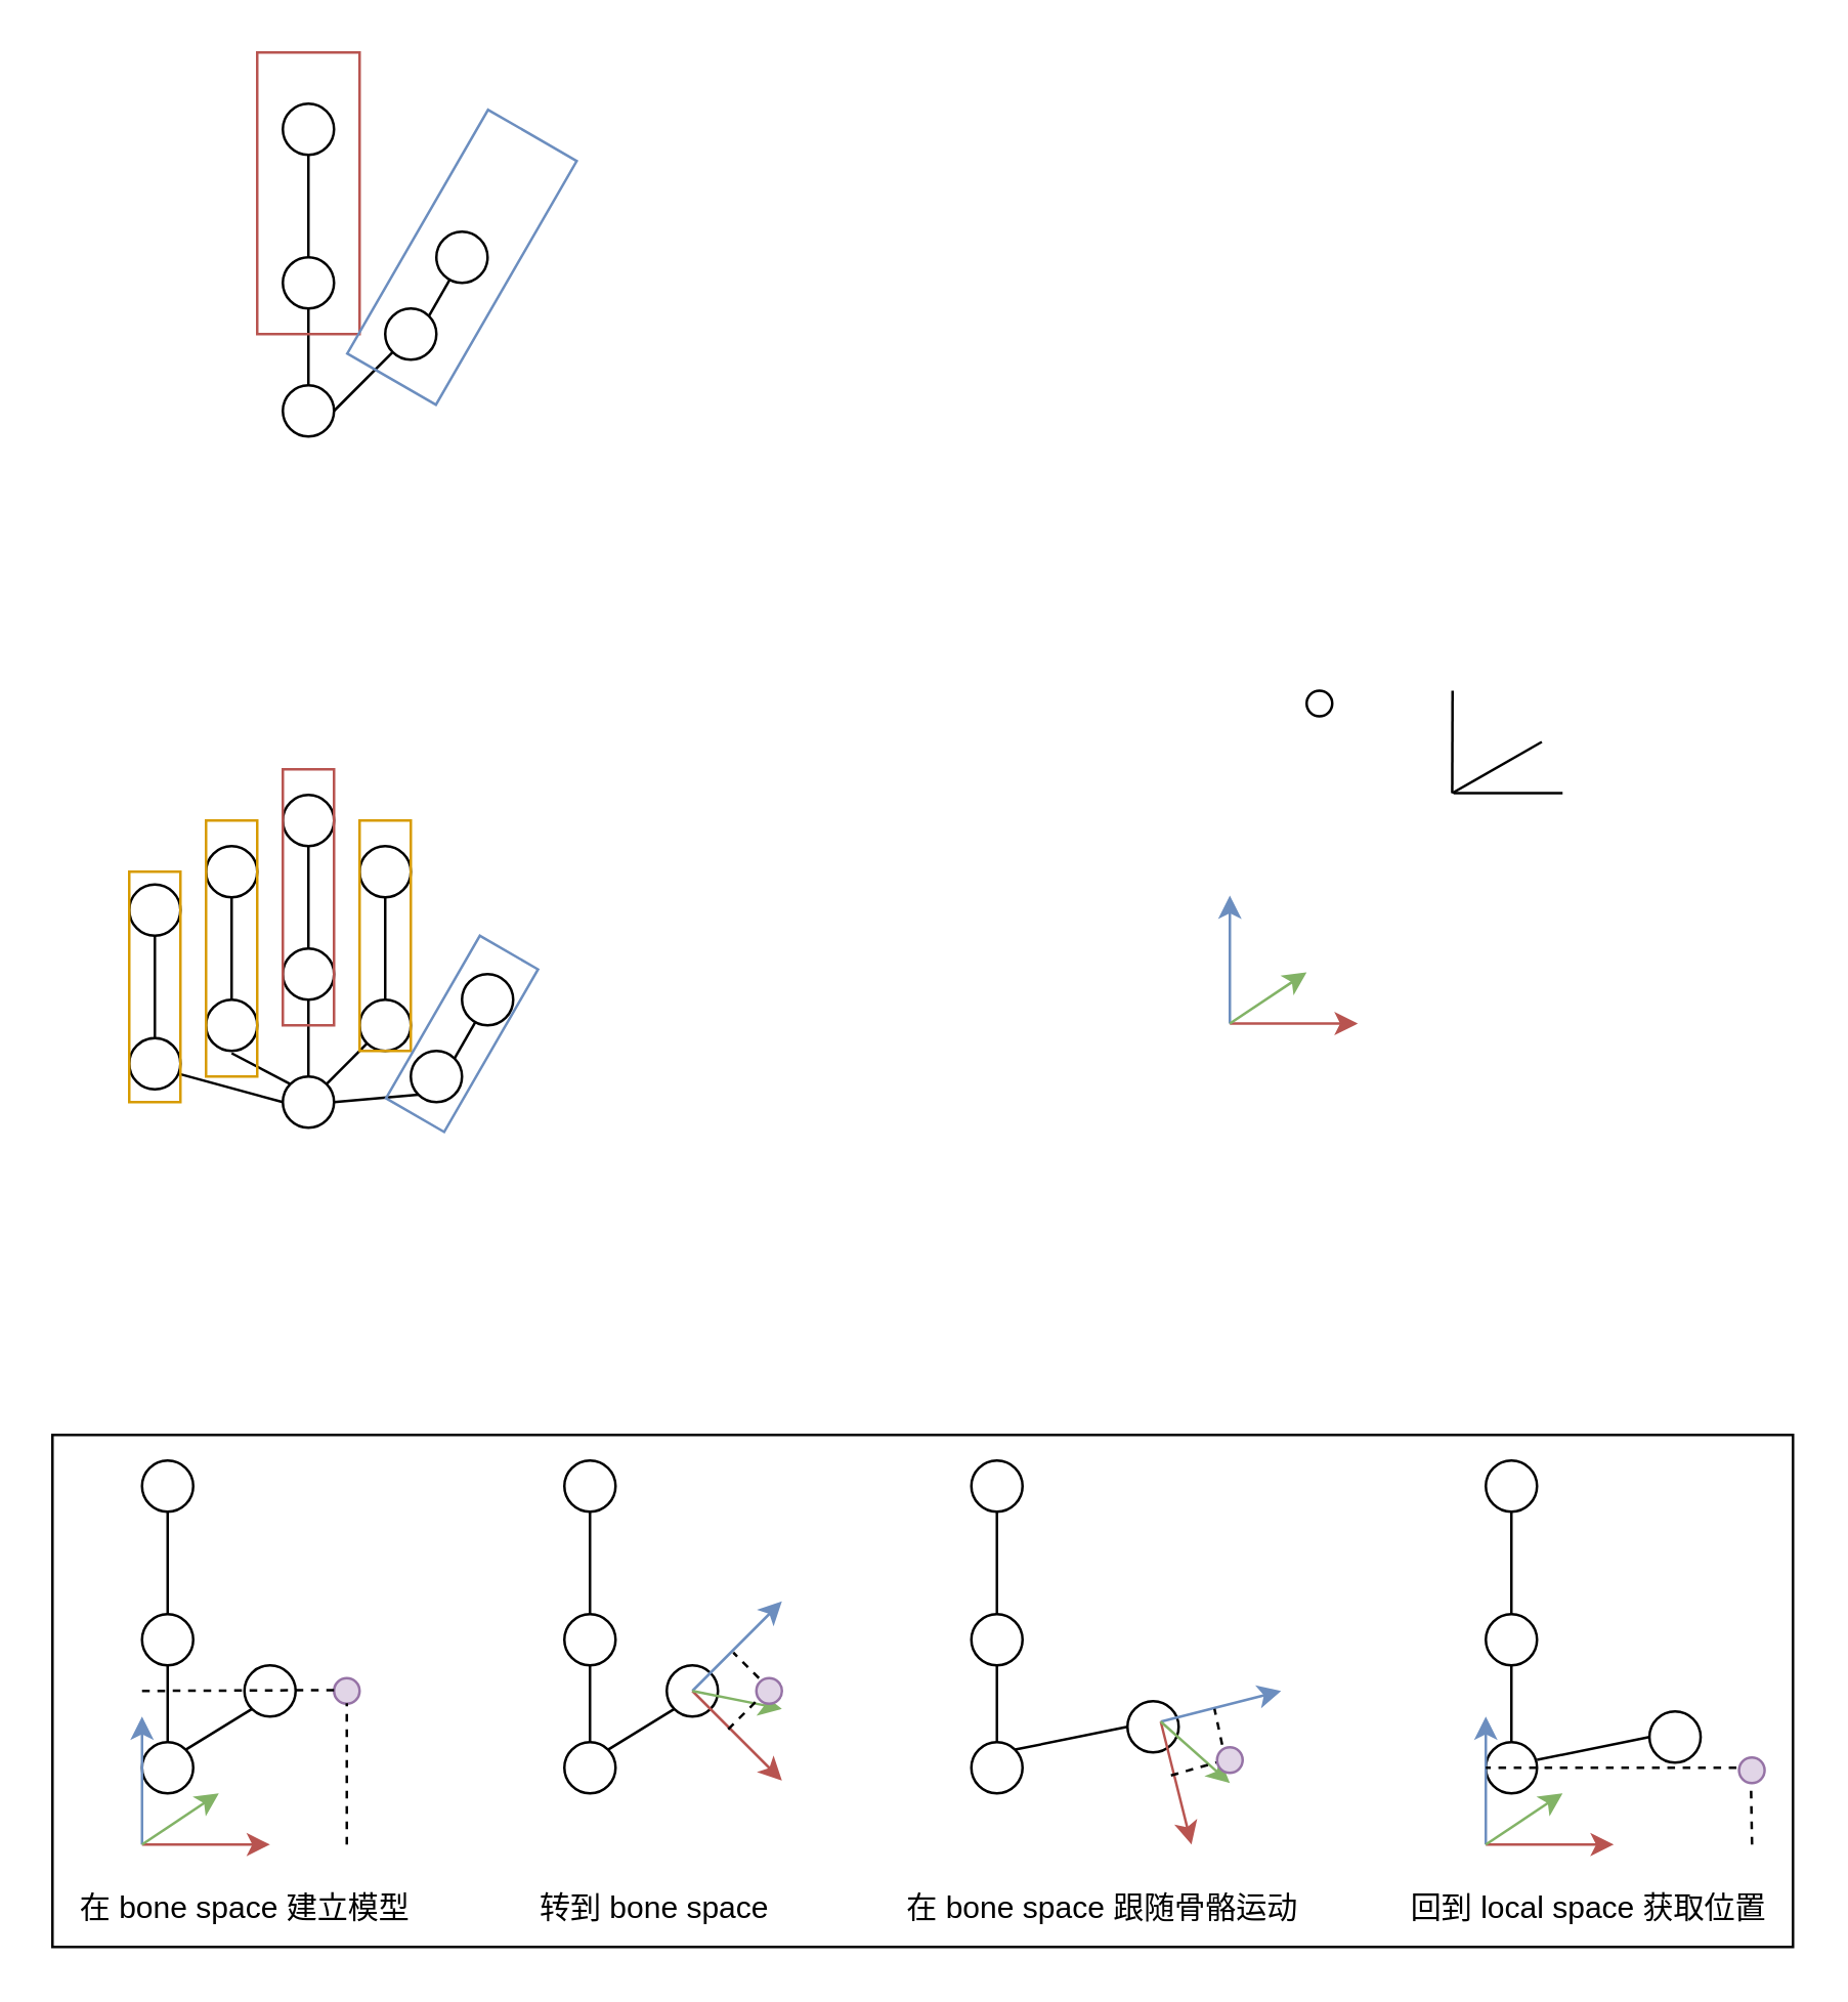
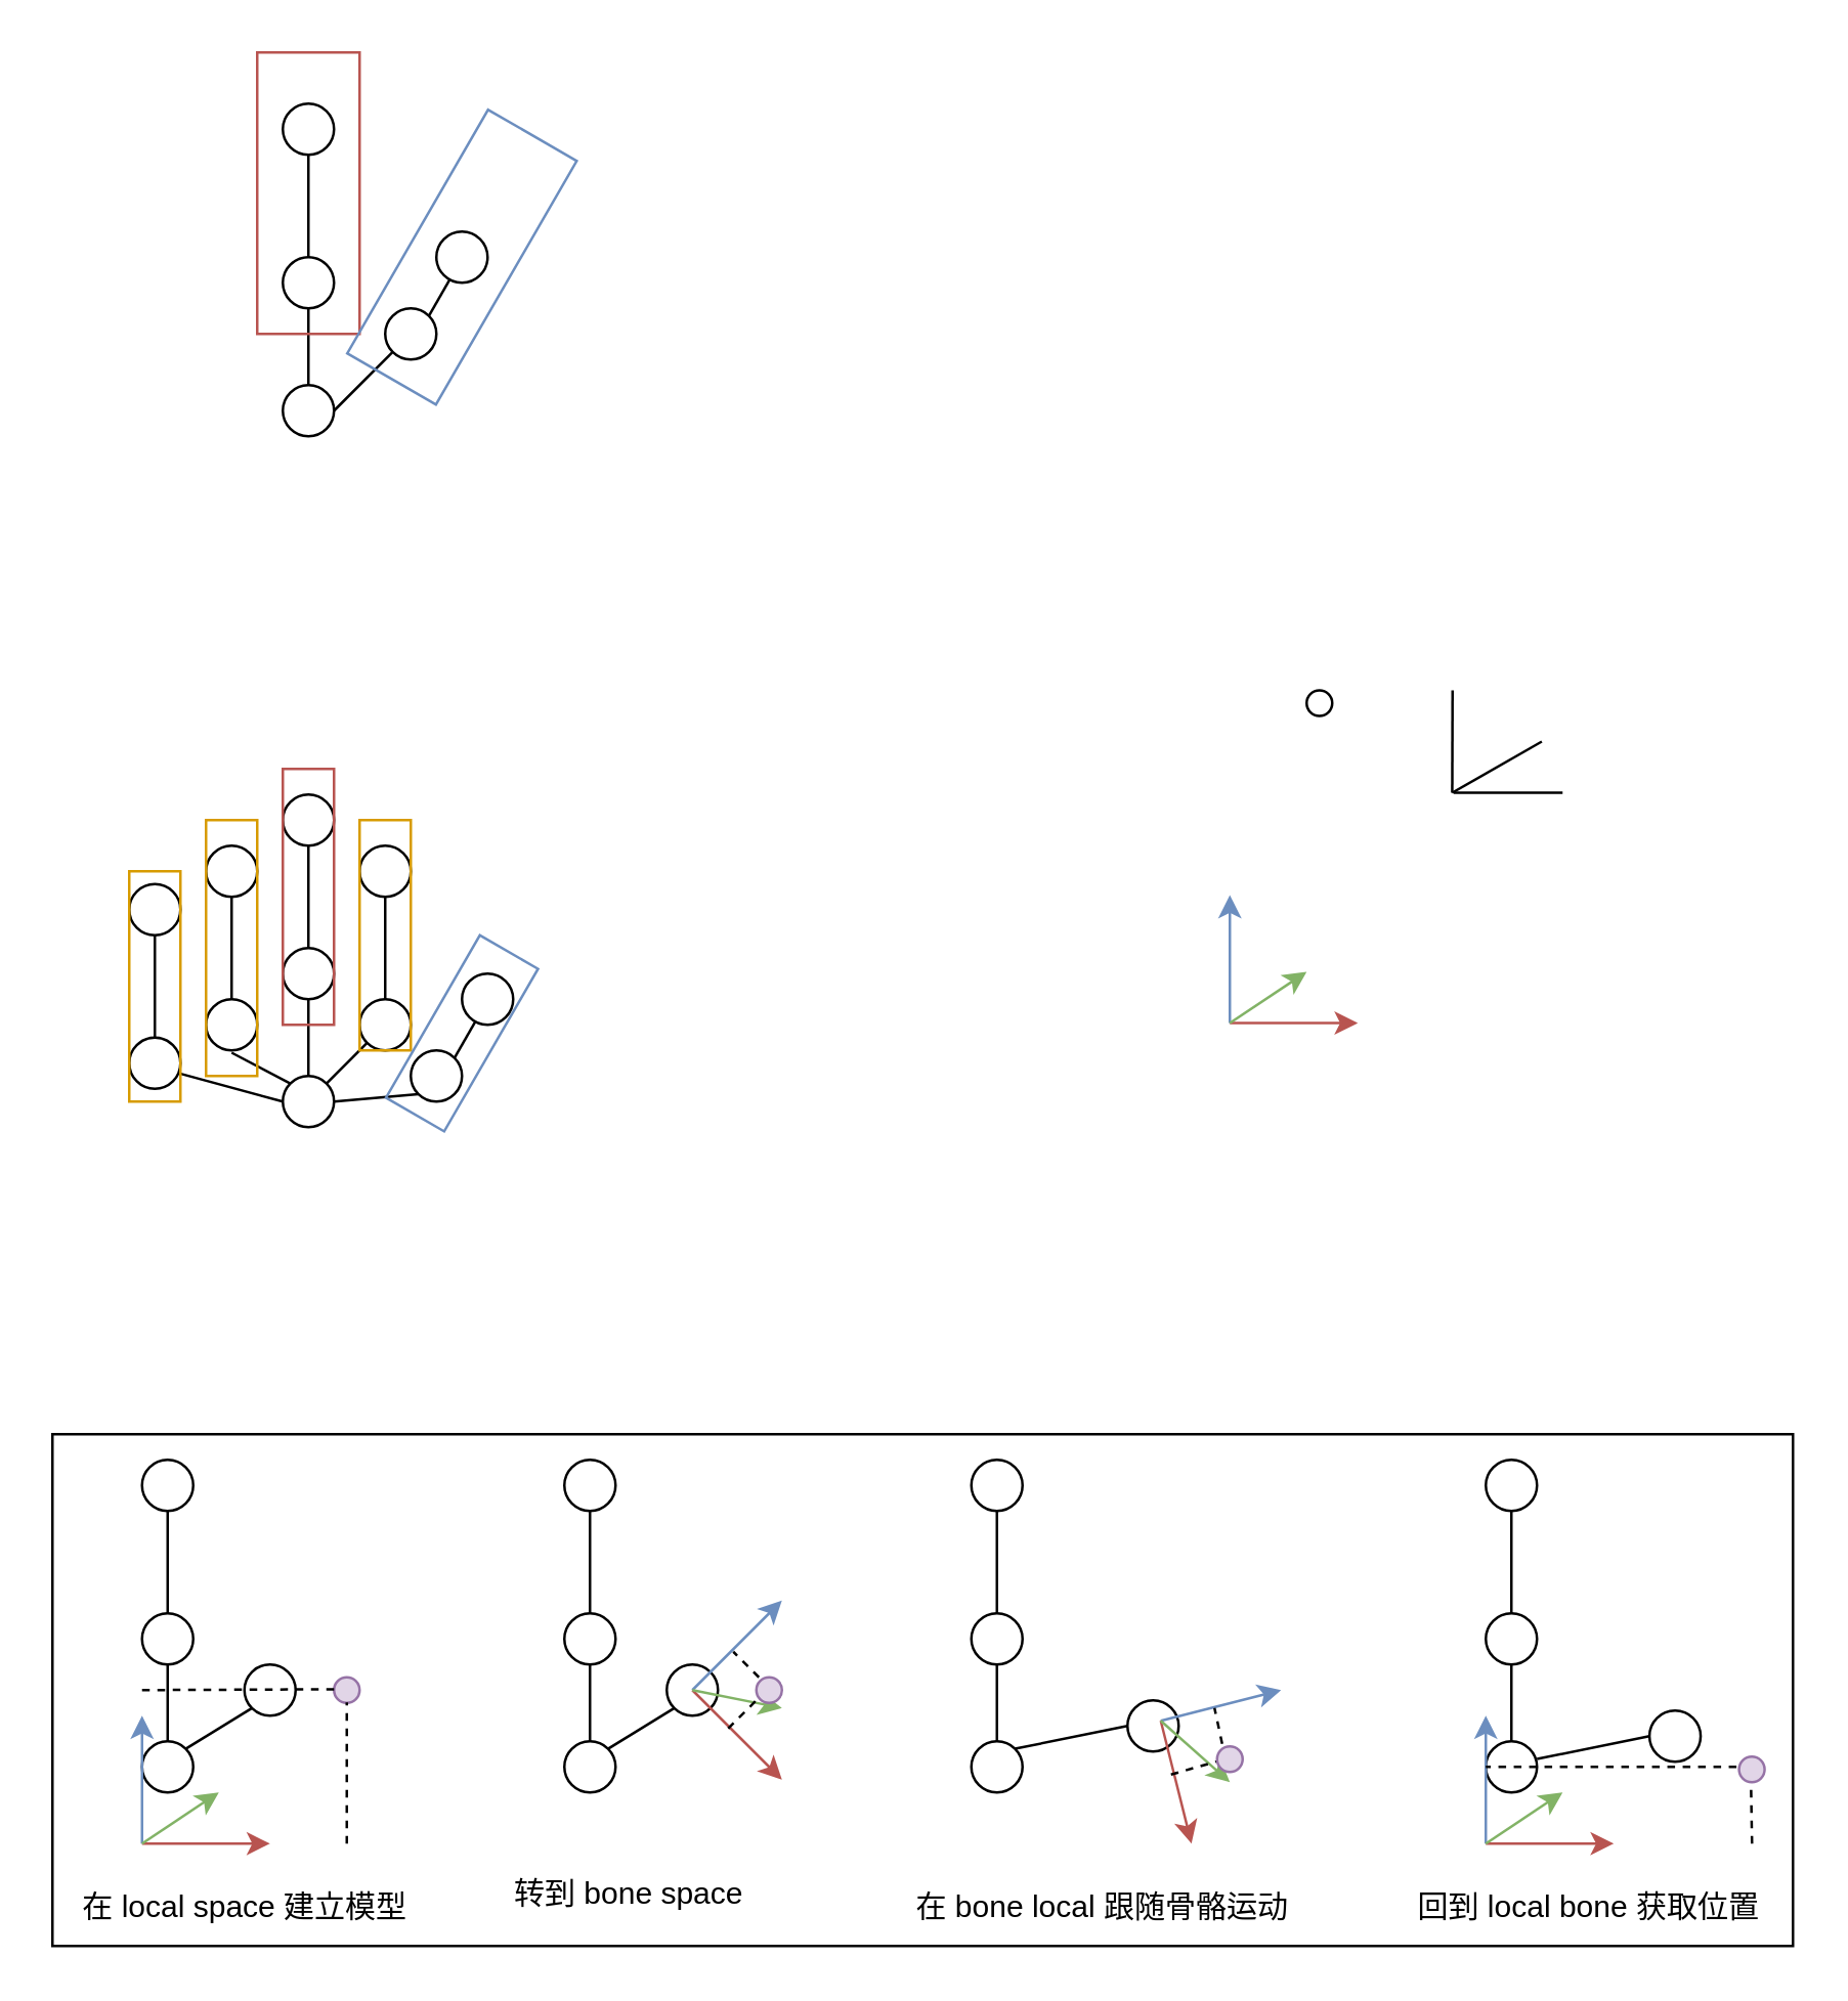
- <mxCell id="104" value="在 bone space 建立模型" style="text;html=1;align=center;verticalAlign=middle;resizable=0;points=[];autosize=1;strokeColor=none;fillColor=none;" parent="1" vertex="1"><mxGeometry x="20" y="730" width="150" height="30" as="geometry" /></mxCell>
+ <mxCell id="104" value="在 local space 建立模型" style="text;html=1;align=center;verticalAlign=middle;resizable=0;points=[];autosize=1;strokeColor=none;fillColor=none;" parent="1" vertex="1"><mxGeometry x="20" y="730" width="150" height="30" as="geometry" /></mxCell>
- <mxCell id="105" value="转到 bone space" style="text;html=1;align=center;verticalAlign=middle;resizable=0;points=[];autosize=1;strokeColor=none;fillColor=none;" parent="1" vertex="1"><mxGeometry x="200" y="730" width="110" height="30" as="geometry" /></mxCell>
+ <mxCell id="105" value="转到 bone space" style="text;html=1;align=center;verticalAlign=middle;resizable=0;points=[];autosize=1;strokeColor=none;fillColor=none;" parent="1" vertex="1"><mxGeometry x="190" y="725" width="110" height="30" as="geometry" /></mxCell>
- <mxCell id="106" value="在 bone space 跟随骨骼运动" style="text;html=1;align=center;verticalAlign=middle;resizable=0;points=[];autosize=1;strokeColor=none;fillColor=none;" parent="1" vertex="1"><mxGeometry x="340" y="730" width="180" height="30" as="geometry" /></mxCell>
+ <mxCell id="106" value="在 bone local 跟随骨骼运动" style="text;html=1;align=center;verticalAlign=middle;resizable=0;points=[];autosize=1;strokeColor=none;fillColor=none;" parent="1" vertex="1"><mxGeometry x="340" y="730" width="180" height="30" as="geometry" /></mxCell>
- <mxCell id="107" value="回到 local space 获取位置" style="text;html=1;align=center;verticalAlign=middle;resizable=0;points=[];autosize=1;strokeColor=none;fillColor=none;" parent="1" vertex="1"><mxGeometry x="540" y="730" width="160" height="30" as="geometry" /></mxCell>
+ <mxCell id="107" value="回到 local bone 获取位置" style="text;html=1;align=center;verticalAlign=middle;resizable=0;points=[];autosize=1;strokeColor=none;fillColor=none;" parent="1" vertex="1"><mxGeometry x="540" y="730" width="160" height="30" as="geometry" /></mxCell>
